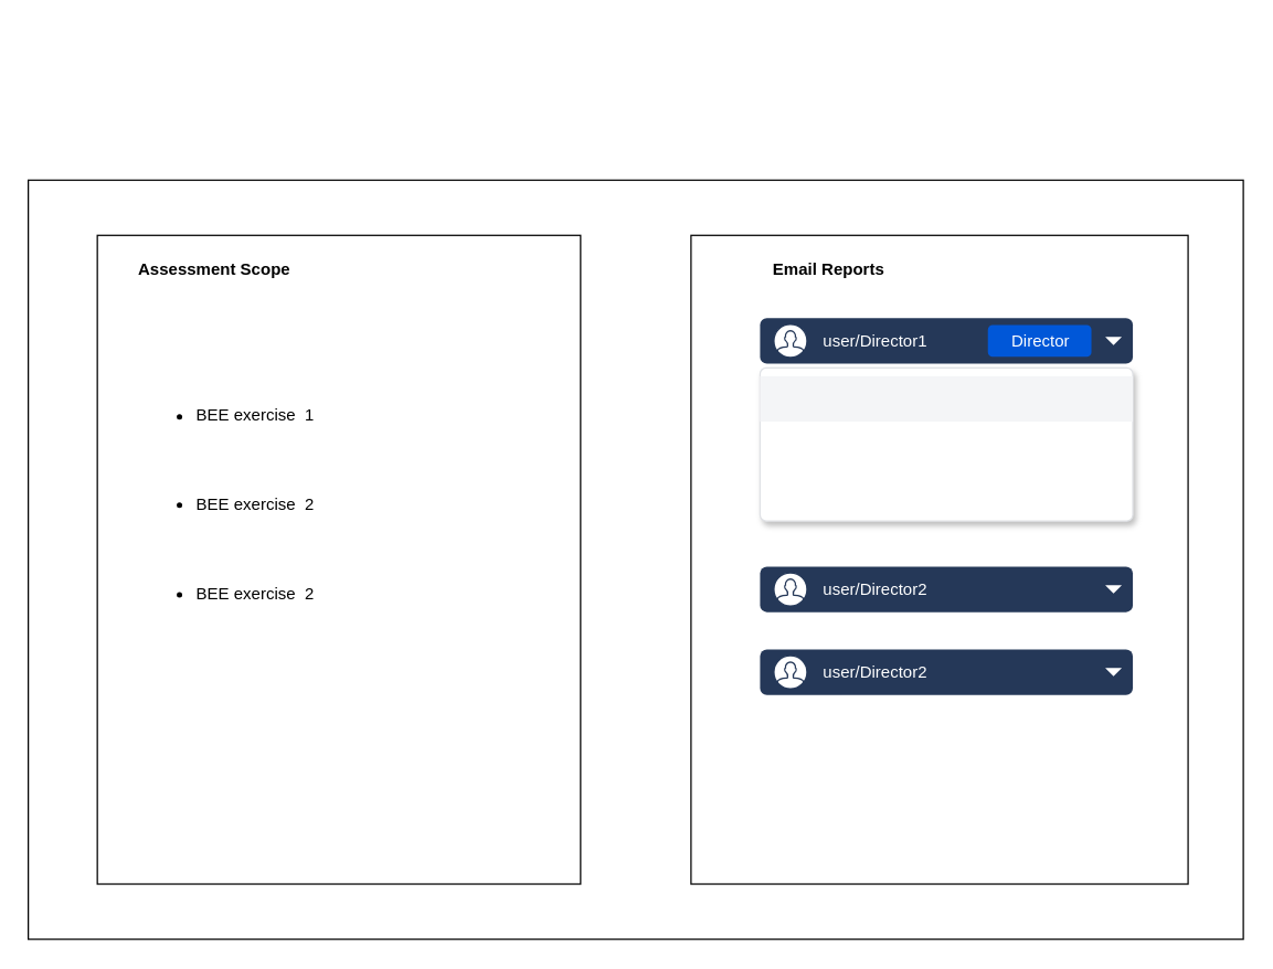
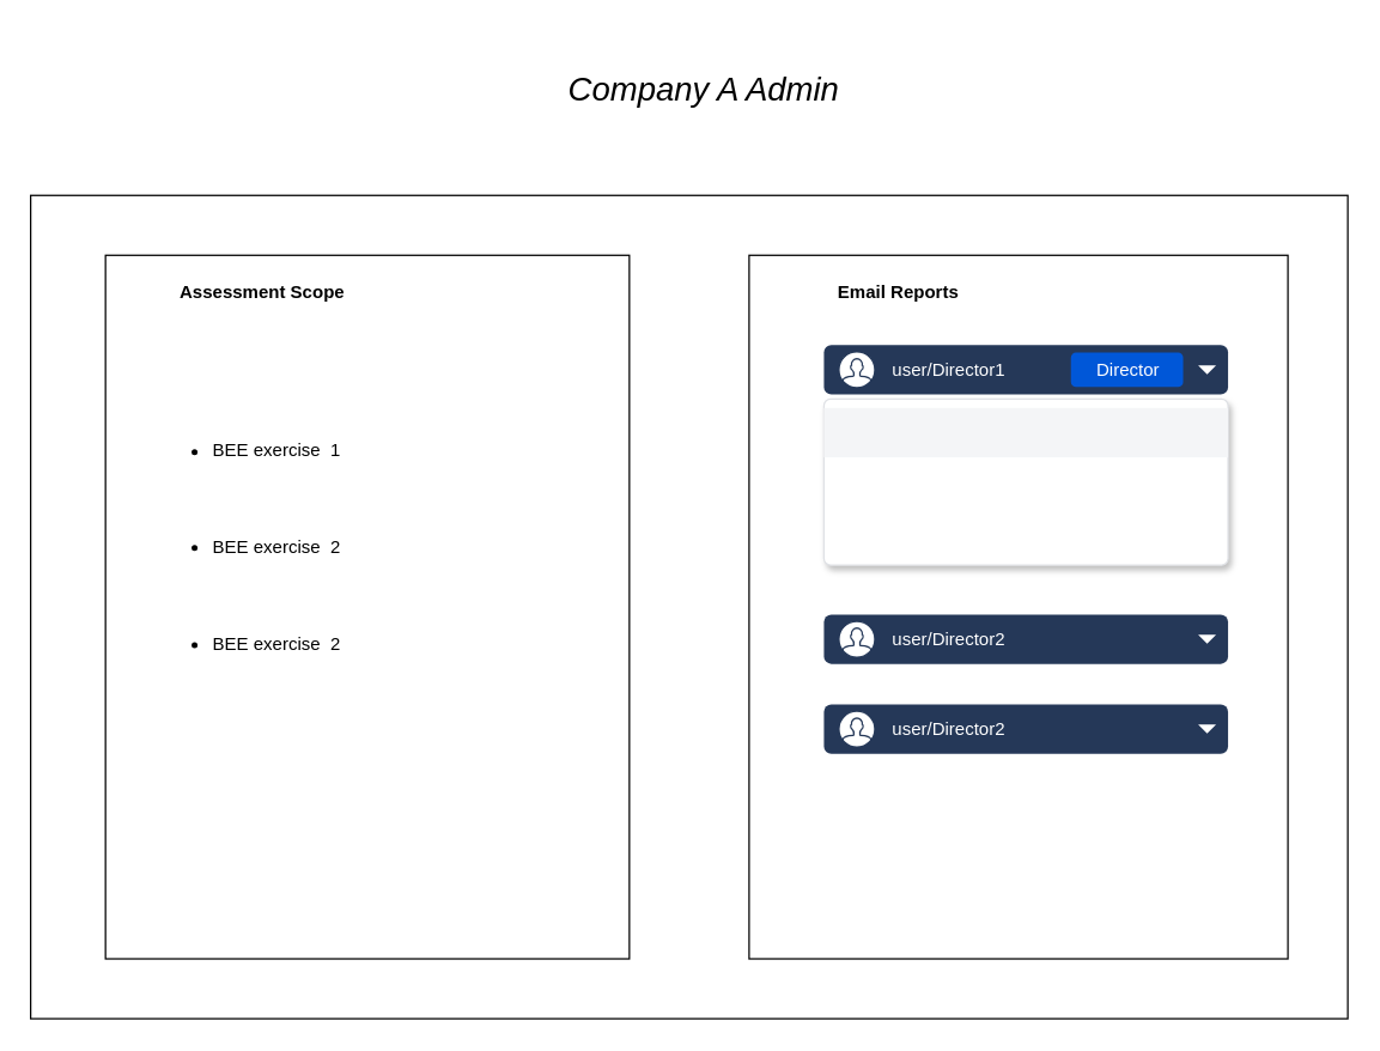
+ <mxCell id="7" value="&lt;i&gt;&lt;font style=&quot;font-size: 22px;&quot;&gt;Company A Admin&lt;br&gt;&lt;/font&gt;&lt;/i&gt;" style="text;html=1;strokeColor=none;fillColor=none;align=center;verticalAlign=middle;whiteSpace=wrap;rounded=0;" vertex="1" parent="1"><mxGeometry x="270" y="20" width="400" height="80" as="geometry" /></mxCell>
- <mxCell id="5" value="&lt;b&gt;Assessment Scope&lt;br&gt;&lt;/b&gt;" style="text;html=1;strokeColor=none;fillColor=none;align=center;verticalAlign=middle;whiteSpace=wrap;rounded=0;" vertex="1" parent="1"><mxGeometry x="80" y="180" width="150" height="30" as="geometry" /></mxCell>
+ <mxCell id="5" value="&lt;b&gt;Assessment Scope&lt;br&gt;&lt;/b&gt;" style="text;html=1;strokeColor=none;fillColor=none;align=center;verticalAlign=middle;whiteSpace=wrap;rounded=0;" vertex="1" parent="1"><mxGeometry x="100" y="180" width="150" height="30" as="geometry" /></mxCell>
